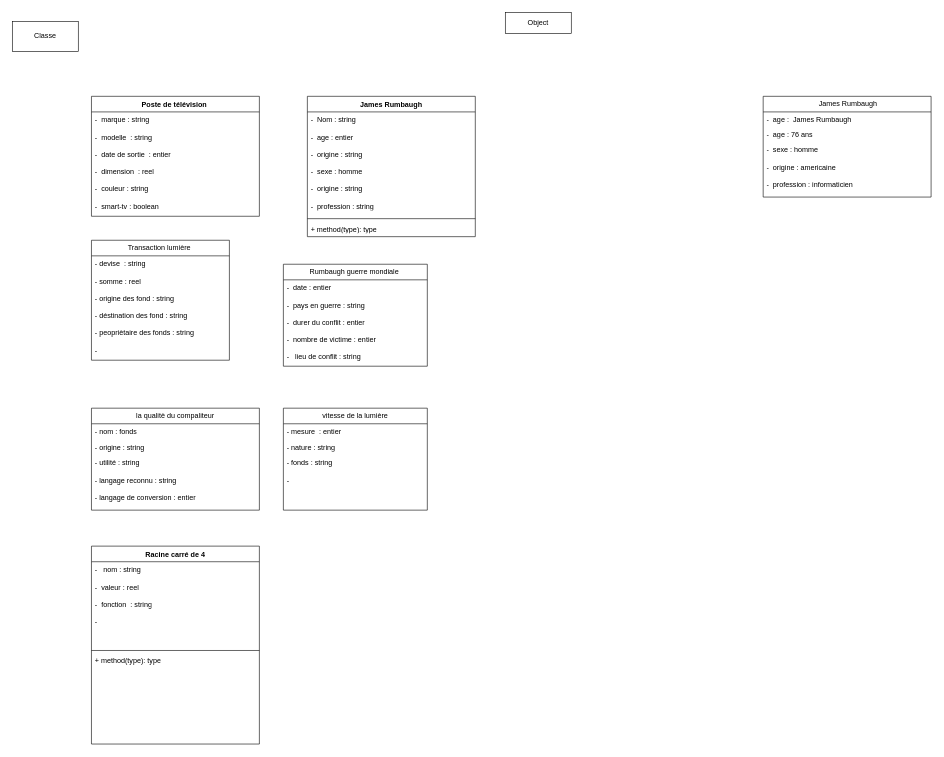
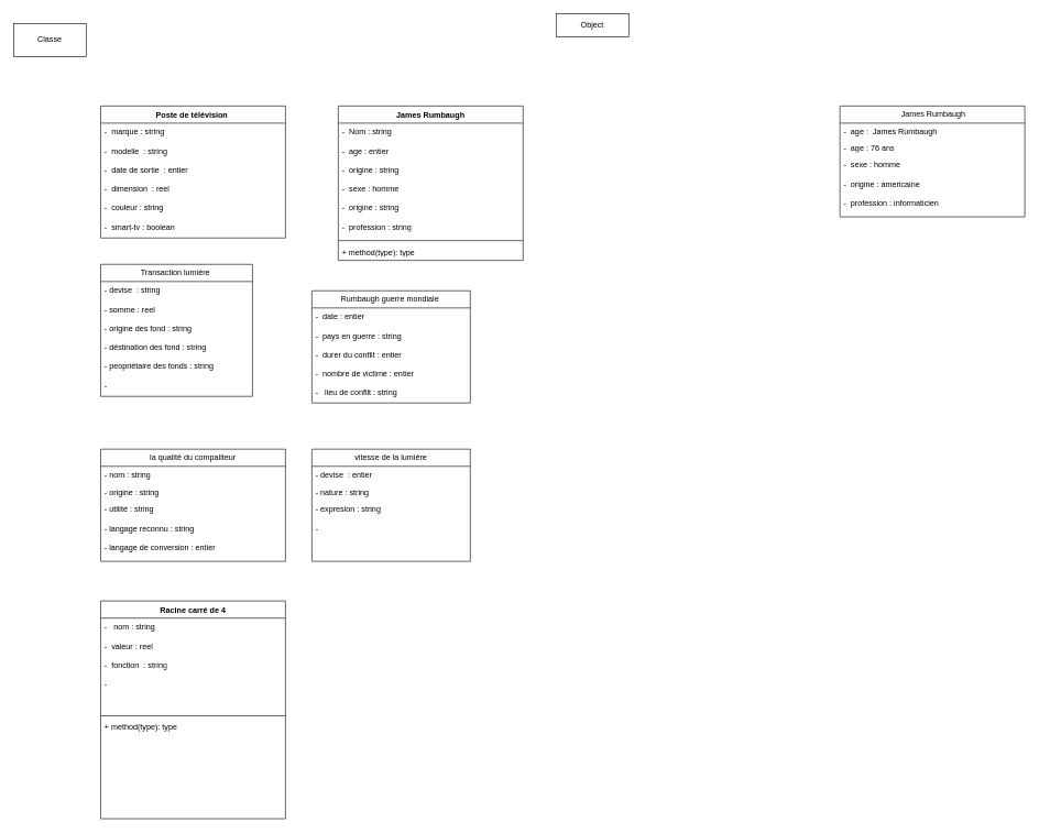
- <mxCell id="14" value="- nom : fonds" style="text;strokeColor=none;fillColor=none;align=left;verticalAlign=top;spacingLeft=4;spacingRight=4;overflow=hidden;rotatable=0;points=[[0,0.5],[1,0.5]];portConstraint=eastwest;whiteSpace=wrap;html=1;" parent="13" vertex="1"><mxGeometry y="26" width="280" height="26" as="geometry" /></mxCell>
+ <mxCell id="14" value="- nom : string" style="text;strokeColor=none;fillColor=none;align=left;verticalAlign=top;spacingLeft=4;spacingRight=4;overflow=hidden;rotatable=0;points=[[0,0.5],[1,0.5]];portConstraint=eastwest;whiteSpace=wrap;html=1;" parent="13" vertex="1"><mxGeometry y="26" width="280" height="26" as="geometry" /></mxCell>
- <mxCell id="18" value="- mesure&amp;nbsp; : entier" style="text;strokeColor=none;fillColor=none;align=left;verticalAlign=top;spacingLeft=4;spacingRight=4;overflow=hidden;rotatable=0;points=[[0,0.5],[1,0.5]];portConstraint=eastwest;whiteSpace=wrap;html=1;" parent="17" vertex="1"><mxGeometry y="26" width="240" height="26" as="geometry" /></mxCell>
+ <mxCell id="18" value="- devise&amp;nbsp; : entier" style="text;strokeColor=none;fillColor=none;align=left;verticalAlign=top;spacingLeft=4;spacingRight=4;overflow=hidden;rotatable=0;points=[[0,0.5],[1,0.5]];portConstraint=eastwest;whiteSpace=wrap;html=1;" parent="17" vertex="1"><mxGeometry y="26" width="240" height="26" as="geometry" /></mxCell>
- <mxCell id="20" value="- fonds : string&lt;br&gt;&lt;br&gt;-&amp;nbsp;" style="text;strokeColor=none;fillColor=none;align=left;verticalAlign=top;spacingLeft=4;spacingRight=4;overflow=hidden;rotatable=0;points=[[0,0.5],[1,0.5]];portConstraint=eastwest;whiteSpace=wrap;html=1;" parent="17" vertex="1"><mxGeometry y="78" width="240" height="92" as="geometry" /></mxCell>
+ <mxCell id="20" value="- expresion : string&lt;br&gt;&lt;br&gt;-&amp;nbsp;" style="text;strokeColor=none;fillColor=none;align=left;verticalAlign=top;spacingLeft=4;spacingRight=4;overflow=hidden;rotatable=0;points=[[0,0.5],[1,0.5]];portConstraint=eastwest;whiteSpace=wrap;html=1;" parent="17" vertex="1"><mxGeometry y="78" width="240" height="92" as="geometry" /></mxCell>
